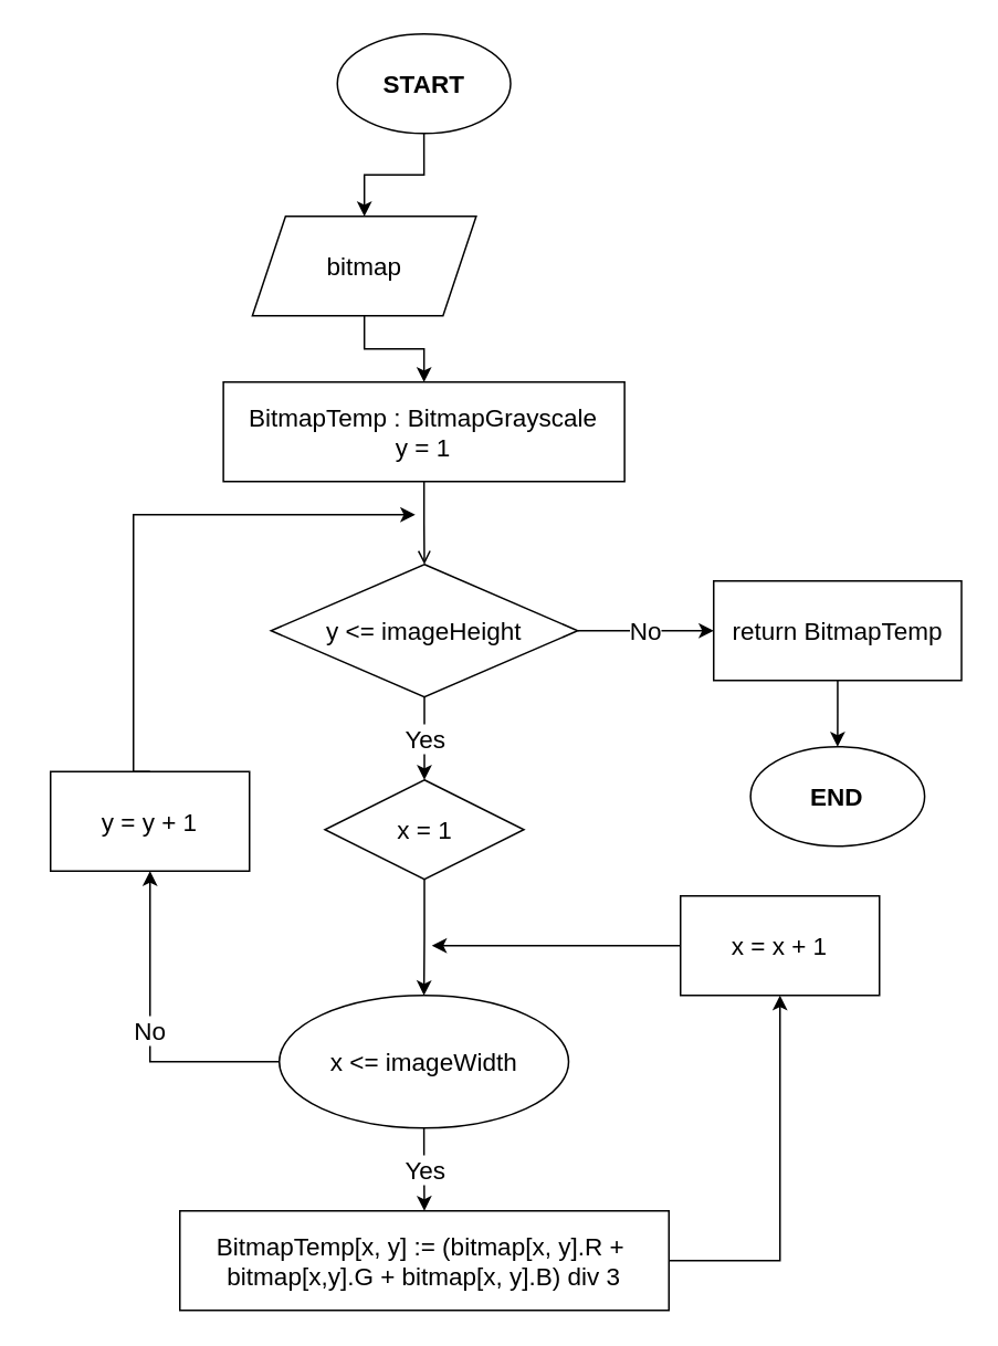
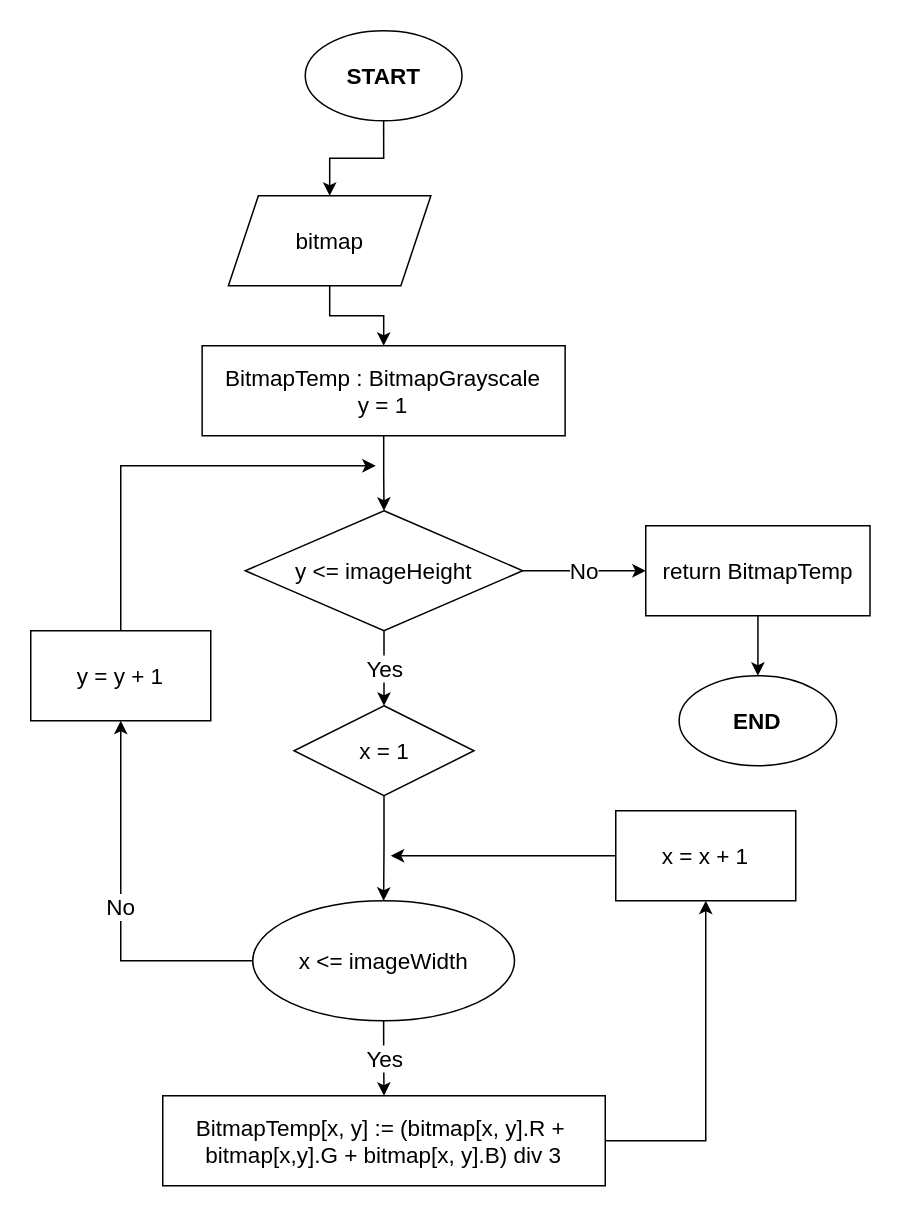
- <mxCell id="5" value="" style="edgeStyle=orthogonalEdgeStyle;rounded=0;orthogonalLoop=1;jettySize=auto;html=1;fontSize=15;strokeWidth=1;endArrow=open;" parent="1" source="6" target="9" edge="1"><mxGeometry relative="1" as="geometry" /></mxCell>
+ <mxCell id="5" value="" style="edgeStyle=orthogonalEdgeStyle;rounded=0;orthogonalLoop=1;jettySize=auto;html=1;fontSize=15;strokeWidth=1;" parent="1" source="6" target="9" edge="1"><mxGeometry relative="1" as="geometry" /></mxCell>
- <mxCell id="20" value="y = y + 1" style="whiteSpace=wrap;html=1;fontSize=15;fontStyle=0;strokeWidth=1;" parent="1" vertex="1"><mxGeometry x="30" y="465" width="120" height="60" as="geometry" /></mxCell>
+ <mxCell id="20" value="y = y + 1" style="whiteSpace=wrap;html=1;fontSize=15;fontStyle=0;strokeWidth=1;" parent="1" vertex="1"><mxGeometry x="20" y="420" width="120" height="60" as="geometry" /></mxCell>
